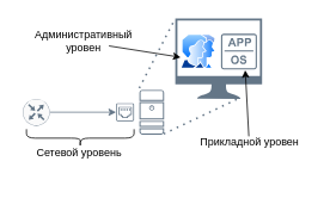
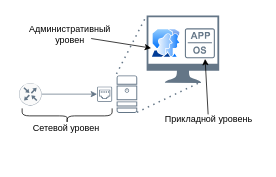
- <mxCell id="13" value="Прикладной уровен" style="text;html=1;strokeColor=none;fillColor=none;align=center;verticalAlign=middle;whiteSpace=wrap;rounded=0;" vertex="1" parent="1"><mxGeometry x="210" y="143" width="136" height="30" as="geometry" /></mxCell>
+ <mxCell id="13" value="Прикладной уровень" style="text;html=1;strokeColor=none;fillColor=none;align=center;verticalAlign=middle;whiteSpace=wrap;rounded=0;" vertex="1" parent="1"><mxGeometry x="210" y="143" width="136" height="30" as="geometry" /></mxCell>
- <mxCell id="12" value="Сетевой уровень" style="text;html=1;strokeColor=none;fillColor=none;align=center;verticalAlign=middle;whiteSpace=wrap;rounded=0;" vertex="1" parent="1"><mxGeometry x="20" y="156" width="136" height="30" as="geometry" /></mxCell>
+ <mxCell id="12" value="Сетевой уровен" style="text;html=1;strokeColor=none;fillColor=none;align=center;verticalAlign=middle;whiteSpace=wrap;rounded=0;" vertex="1" parent="1"><mxGeometry x="20" y="156" width="136" height="30" as="geometry" /></mxCell>
